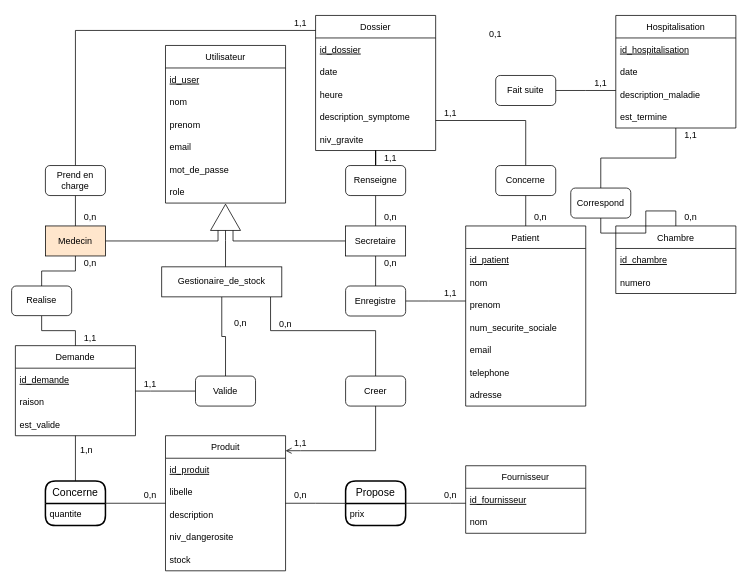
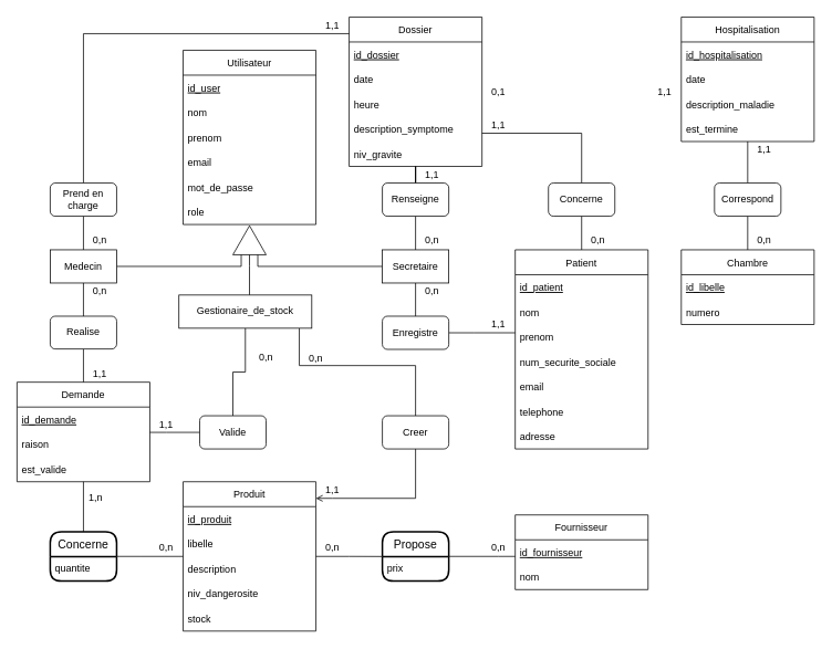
- <mxCell id="88" value="0,1" style="text;html=1;strokeColor=none;fillColor=none;align=center;verticalAlign=middle;whiteSpace=wrap;rounded=0;" vertex="1" parent="1"><mxGeometry x="640" y="35" width="40" height="20" as="geometry" /></mxCell>
+ <mxCell id="88" value="0,1" style="text;html=1;strokeColor=none;fillColor=none;align=center;verticalAlign=middle;whiteSpace=wrap;rounded=0;" vertex="1" parent="1"><mxGeometry x="580" y="100" width="40" height="20" as="geometry" /></mxCell>
- <mxCell id="67" value="Fait suite" style="rounded=1;whiteSpace=wrap;html=1;" parent="1" vertex="1"><mxGeometry x="660" y="100" width="80" height="40" as="geometry" /></mxCell>
- <mxCell id="28" style="edgeStyle=orthogonalEdgeStyle;rounded=0;orthogonalLoop=1;jettySize=auto;html=1;endArrow=none;endFill=0;" edge="1" parent="1" source="30" target="67"><mxGeometry relative="1" as="geometry"><Array as="points"><mxPoint x="780" y="120" /><mxPoint x="780" y="120" /></Array></mxGeometry></mxCell>
- <mxCell id="44" value="Correspond" style="rounded=1;whiteSpace=wrap;html=1;" parent="1" vertex="1"><mxGeometry x="760" y="250" width="80" height="40" as="geometry" /></mxCell>
+ <mxCell id="44" value="Correspond" style="rounded=1;whiteSpace=wrap;html=1;" parent="1" vertex="1"><mxGeometry x="860" y="220" width="80" height="40" as="geometry" /></mxCell>
- <mxCell id="56" value="Medecin" style="rounded=0;whiteSpace=wrap;html=1;fillColor=#ffe6cc;" parent="1" vertex="1"><mxGeometry y="300.5" width="80" height="40" as="geometry" x="60" /></mxCell>
+ <mxCell id="56" value="Medecin" style="rounded=0;whiteSpace=wrap;html=1;" parent="1" vertex="1"><mxGeometry y="300.5" width="80" height="40" as="geometry" x="60" /></mxCell>
- <mxCell id="36" value="id_chambre" style="text;strokeColor=none;fillColor=none;align=left;verticalAlign=middle;spacingLeft=4;spacingRight=4;overflow=hidden;points=[[0,0.5],[1,0.5]];portConstraint=eastwest;rotatable=0;fontStyle=4" parent="35" vertex="1"><mxGeometry y="30" width="160" height="30" as="geometry" /></mxCell>
+ <mxCell id="36" value="id_libelle" style="text;strokeColor=none;fillColor=none;align=left;verticalAlign=middle;spacingLeft=4;spacingRight=4;overflow=hidden;points=[[0,0.5],[1,0.5]];portConstraint=eastwest;rotatable=0;fontStyle=4" parent="35" vertex="1"><mxGeometry y="30" width="160" height="30" as="geometry" /></mxCell>
- <mxCell id="72" value="Realise" style="rounded=1;whiteSpace=wrap;html=1;" parent="1" vertex="1"><mxGeometry x="15" y="380.5" width="80" height="39.5" as="geometry" /></mxCell>
+ <mxCell id="72" value="Realise" style="rounded=1;whiteSpace=wrap;html=1;" parent="1" vertex="1"><mxGeometry y="380.5" width="80" height="39.5" as="geometry" x="60" /></mxCell>
- <mxCell id="78" value="Valide" style="rounded=1;whiteSpace=wrap;html=1;" parent="1" vertex="1"><mxGeometry x="260" y="500.5" width="80" height="40" as="geometry" /></mxCell>
+ <mxCell id="78" value="Valide" style="rounded=1;whiteSpace=wrap;html=1;" parent="1" vertex="1"><mxGeometry x="240" y="500.5" width="80" height="40" as="geometry" /></mxCell>
